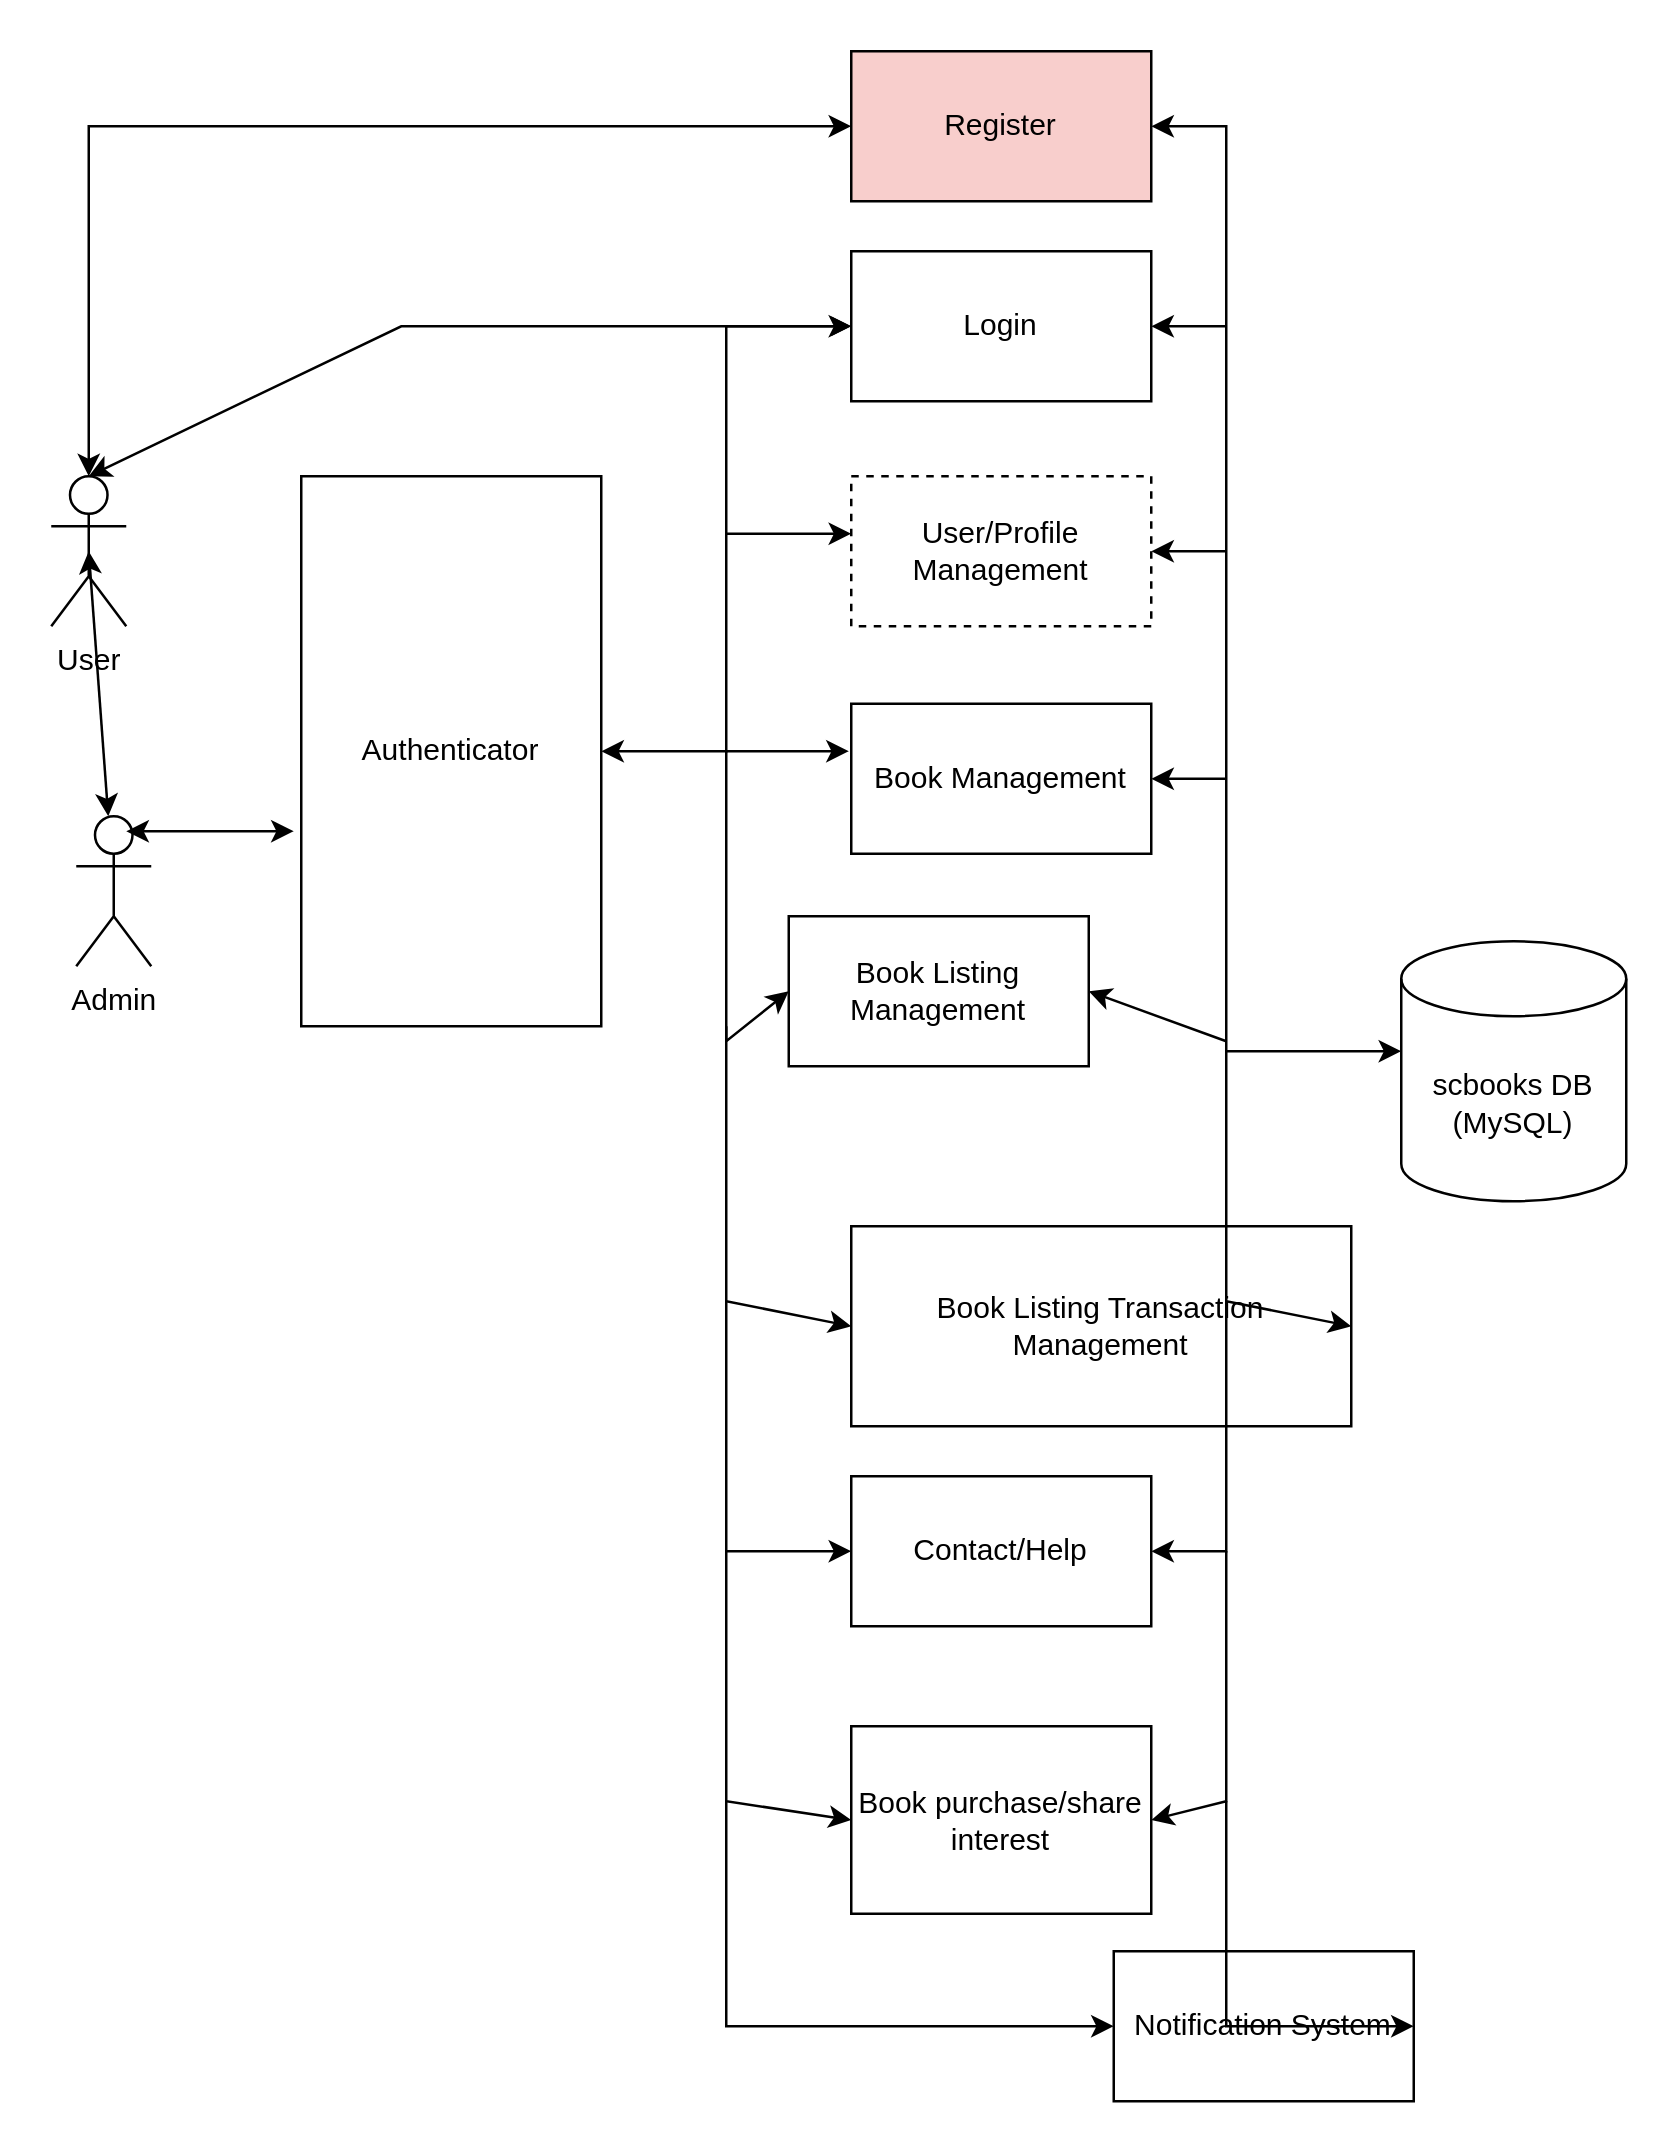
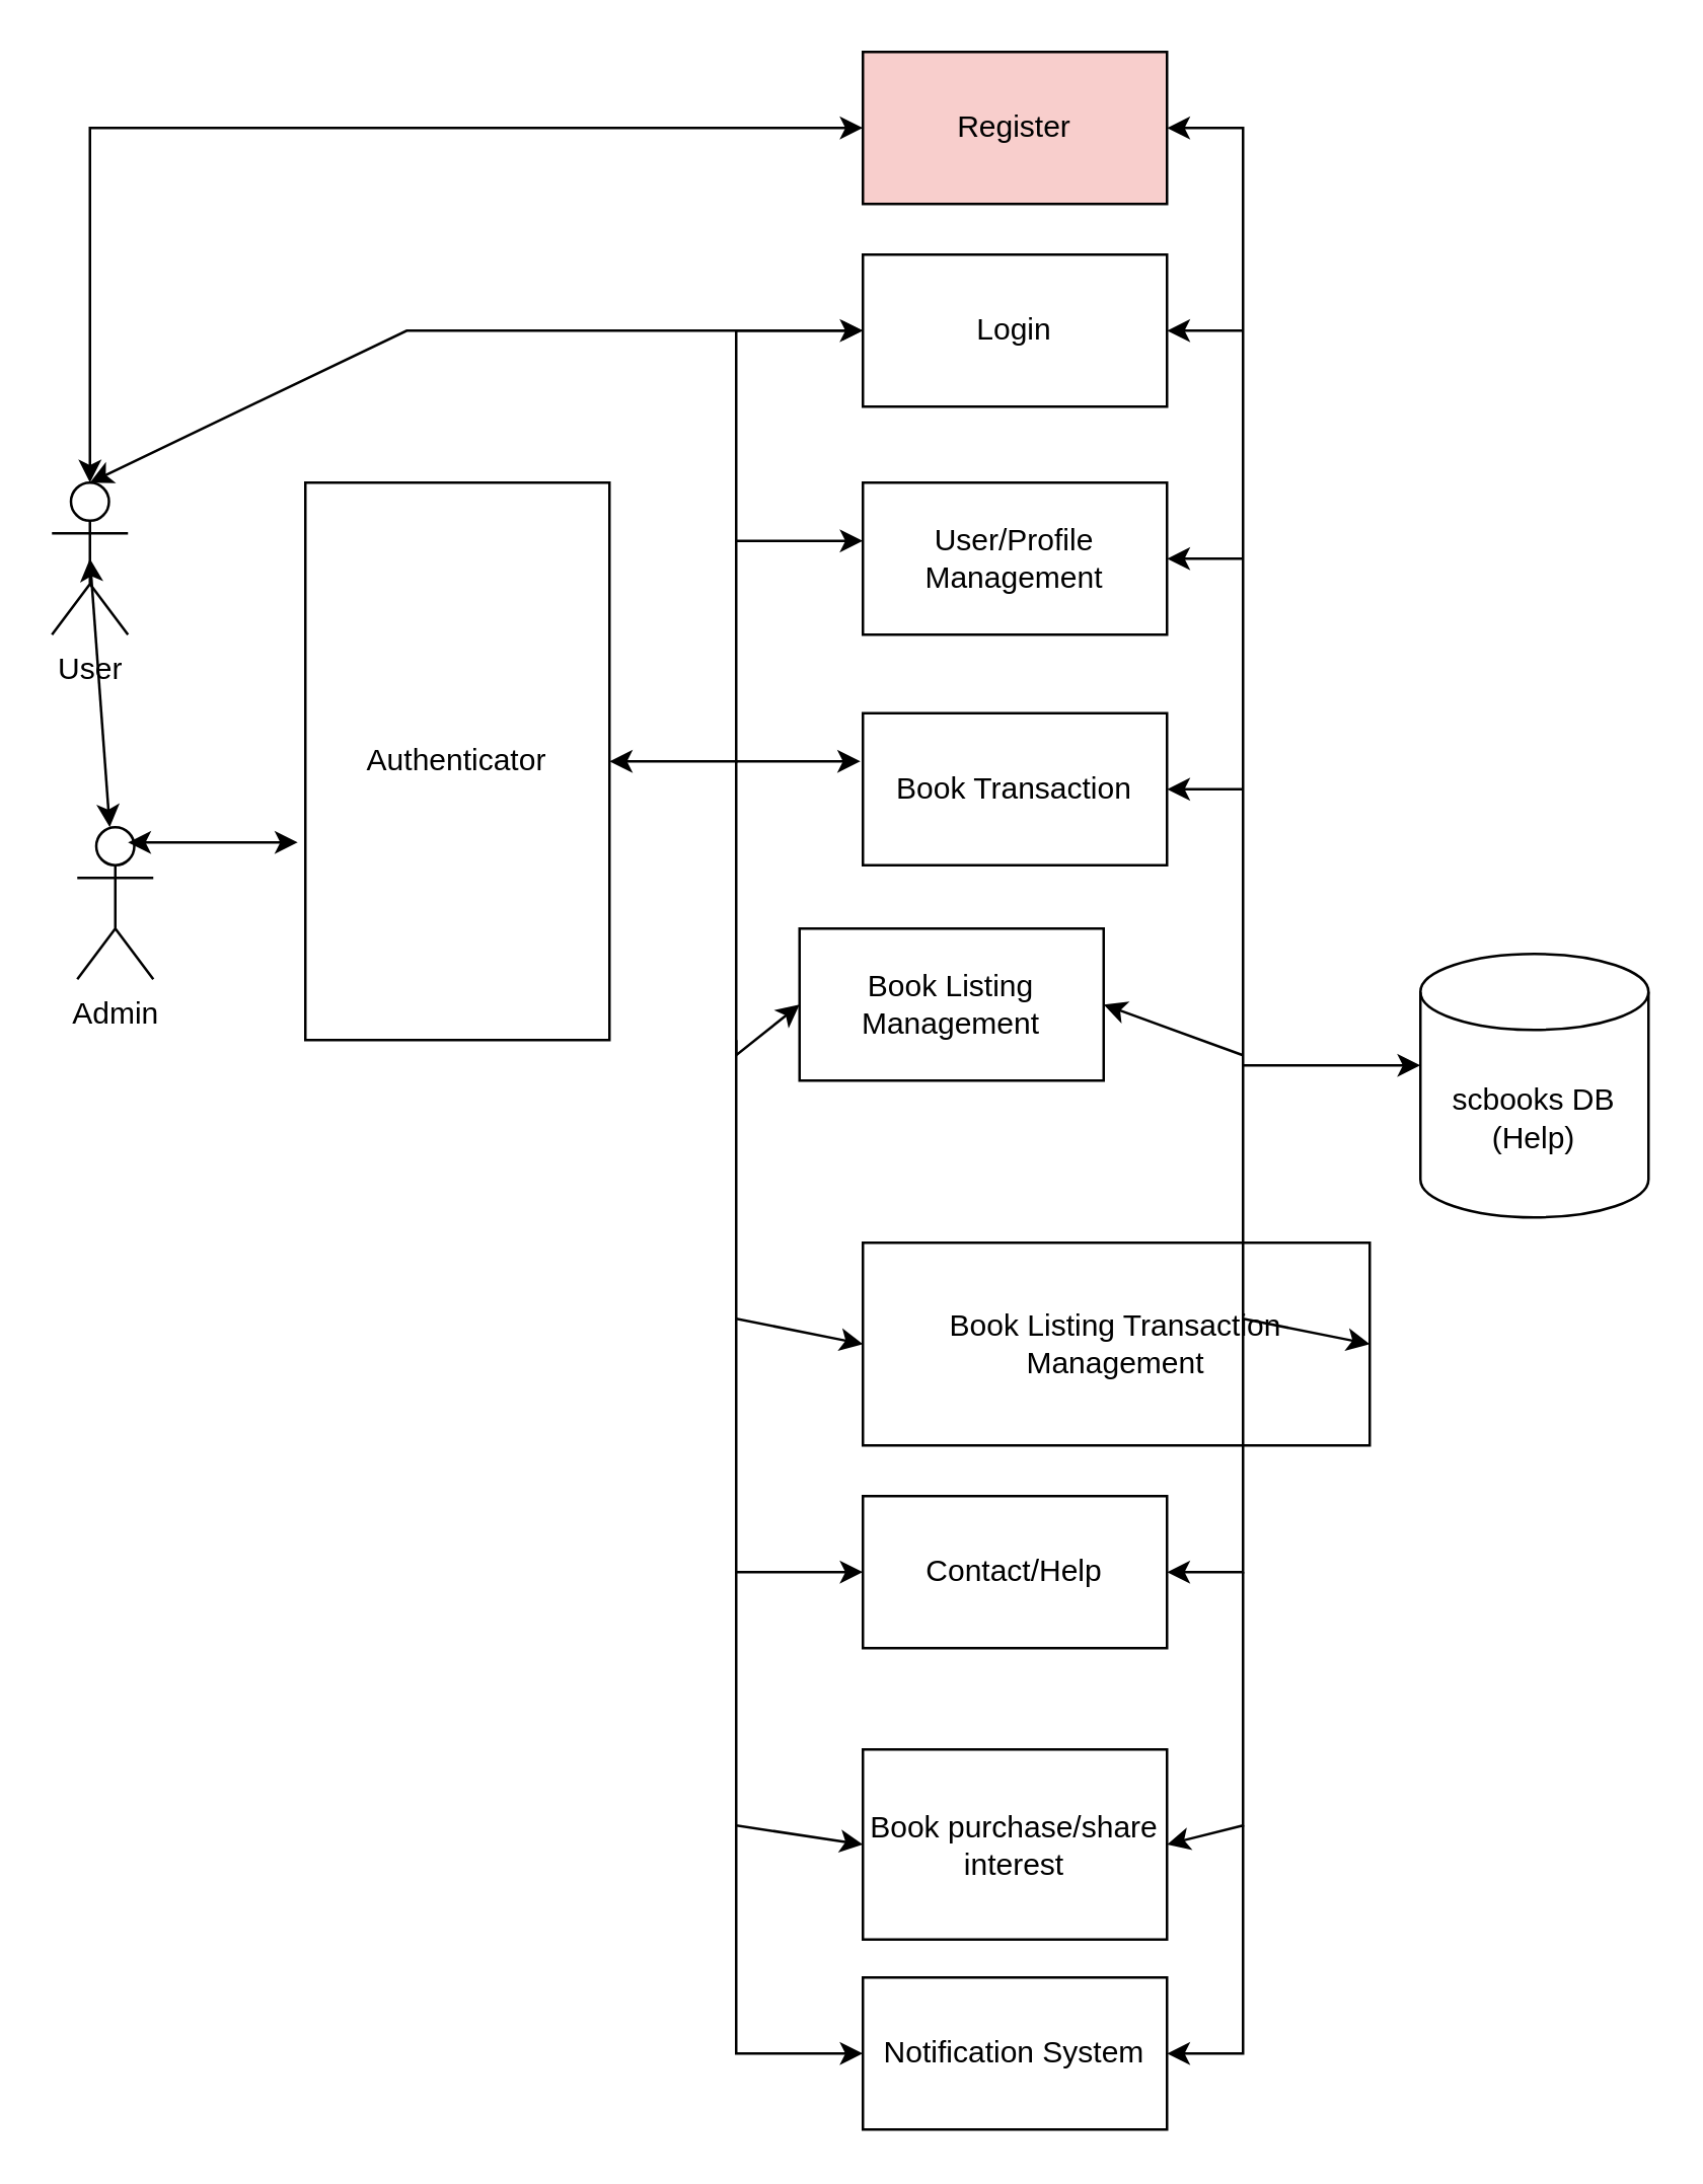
- <mxCell id="6" value="User/Profile Management" style="rounded=0;whiteSpace=wrap;html=1;dashed=1;" vertex="1" parent="1"><mxGeometry x="340" y="190" width="120" height="60" as="geometry" /></mxCell>
+ <mxCell id="6" value="User/Profile Management" style="rounded=0;whiteSpace=wrap;html=1;" vertex="1" parent="1"><mxGeometry x="340" y="190" width="120" height="60" as="geometry" /></mxCell>
- <mxCell id="7" value="Book Management" style="rounded=0;whiteSpace=wrap;html=1;" vertex="1" parent="1"><mxGeometry x="340" y="281" width="120" height="60" as="geometry" /></mxCell>
+ <mxCell id="7" value="Book Transaction" style="rounded=0;whiteSpace=wrap;html=1;" vertex="1" parent="1"><mxGeometry x="340" y="281" width="120" height="60" as="geometry" /></mxCell>
- <mxCell id="26" value="scbooks DB&lt;br&gt;(MySQL)" style="shape=cylinder3;whiteSpace=wrap;html=1;boundedLbl=1;backgroundOutline=1;size=15;" vertex="1" parent="1"><mxGeometry x="560" y="376" width="90" height="104" as="geometry" /></mxCell>
+ <mxCell id="26" value="scbooks DB&lt;br&gt;(Help)" style="shape=cylinder3;whiteSpace=wrap;html=1;boundedLbl=1;backgroundOutline=1;size=15;" vertex="1" parent="1"><mxGeometry x="560" y="376" width="90" height="104" as="geometry" /></mxCell>
- <mxCell id="24" value="Notification System" style="rounded=0;whiteSpace=wrap;html=1;" vertex="1" parent="1"><mxGeometry x="445" y="780" width="120" height="60" as="geometry" /></mxCell>
+ <mxCell id="24" value="Notification System" style="rounded=0;whiteSpace=wrap;html=1;" vertex="1" parent="1"><mxGeometry x="340" y="780" width="120" height="60" as="geometry" /></mxCell>
